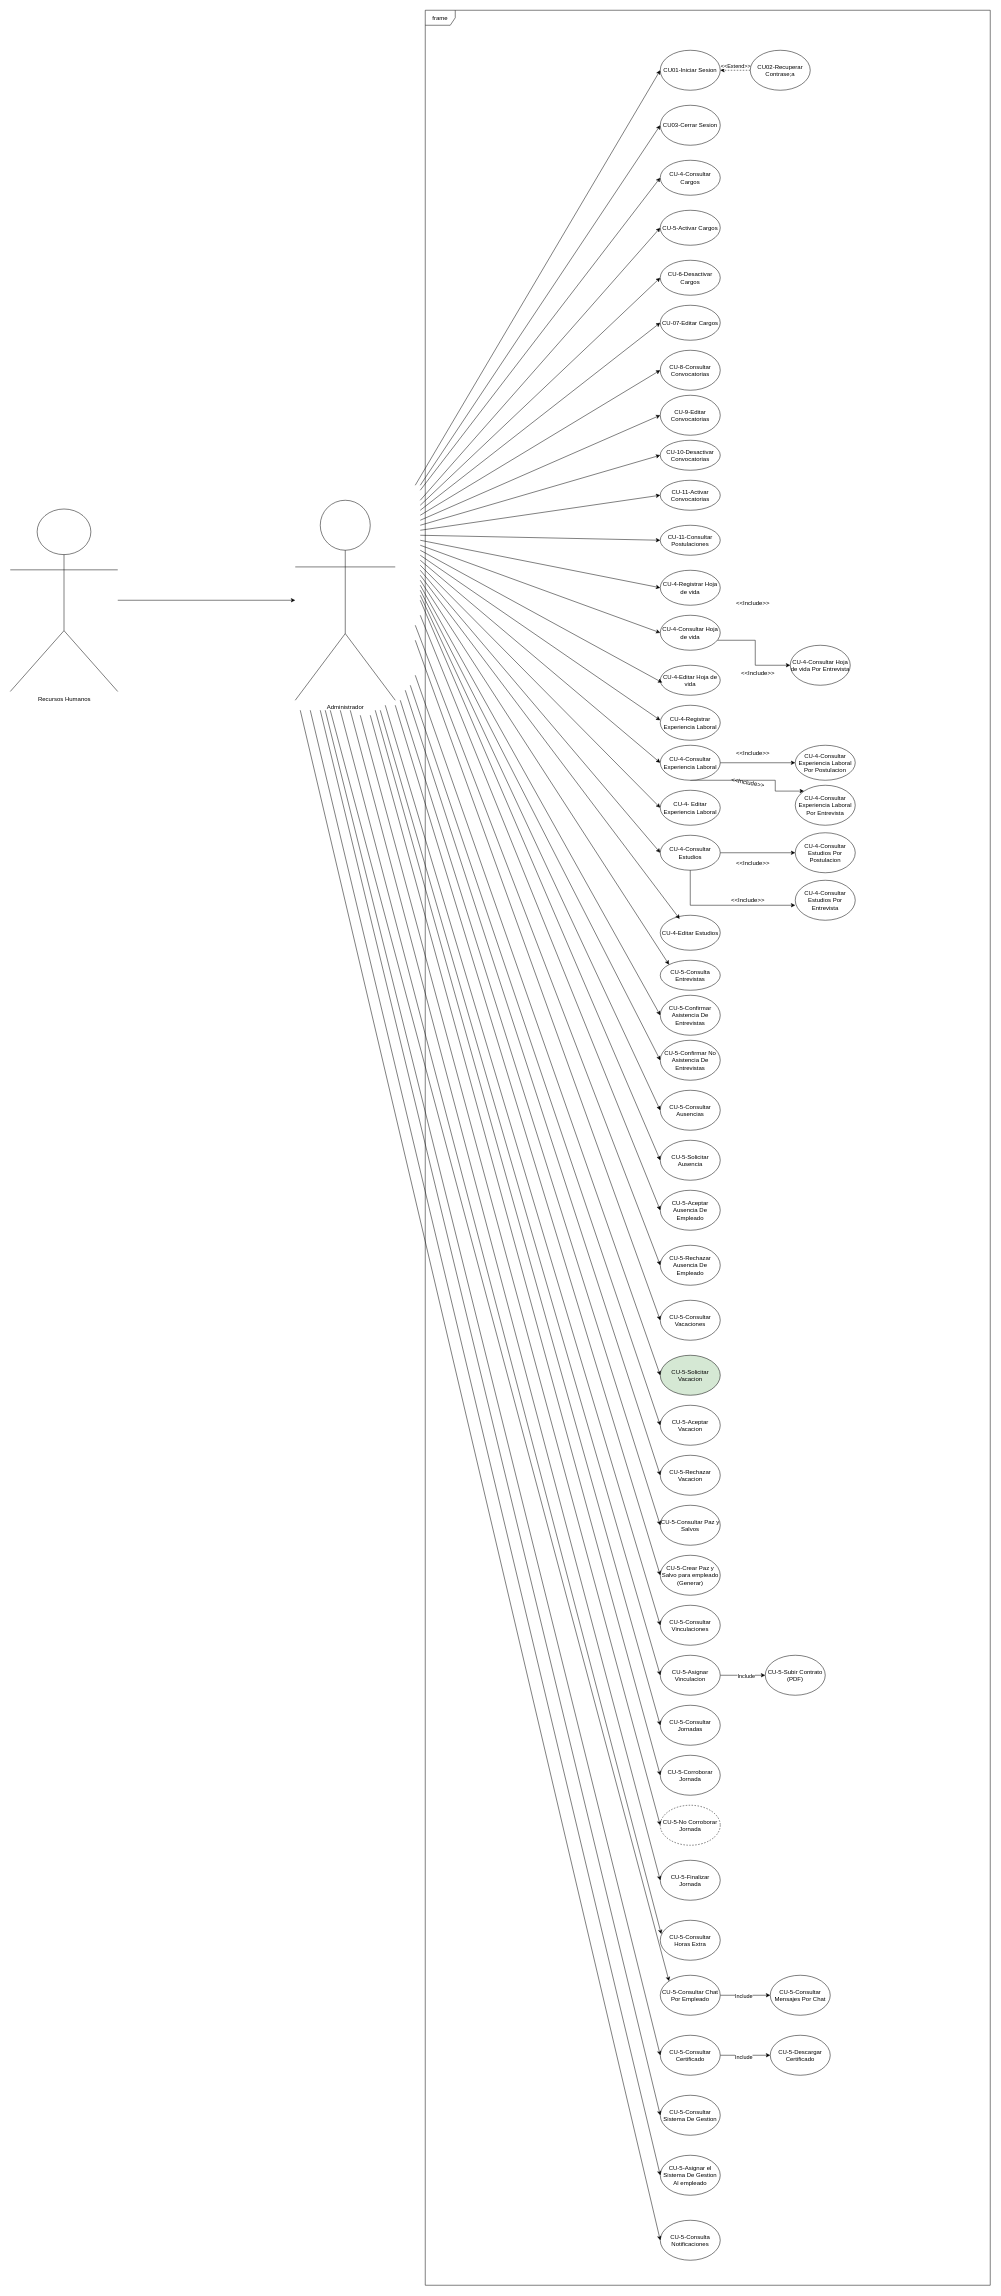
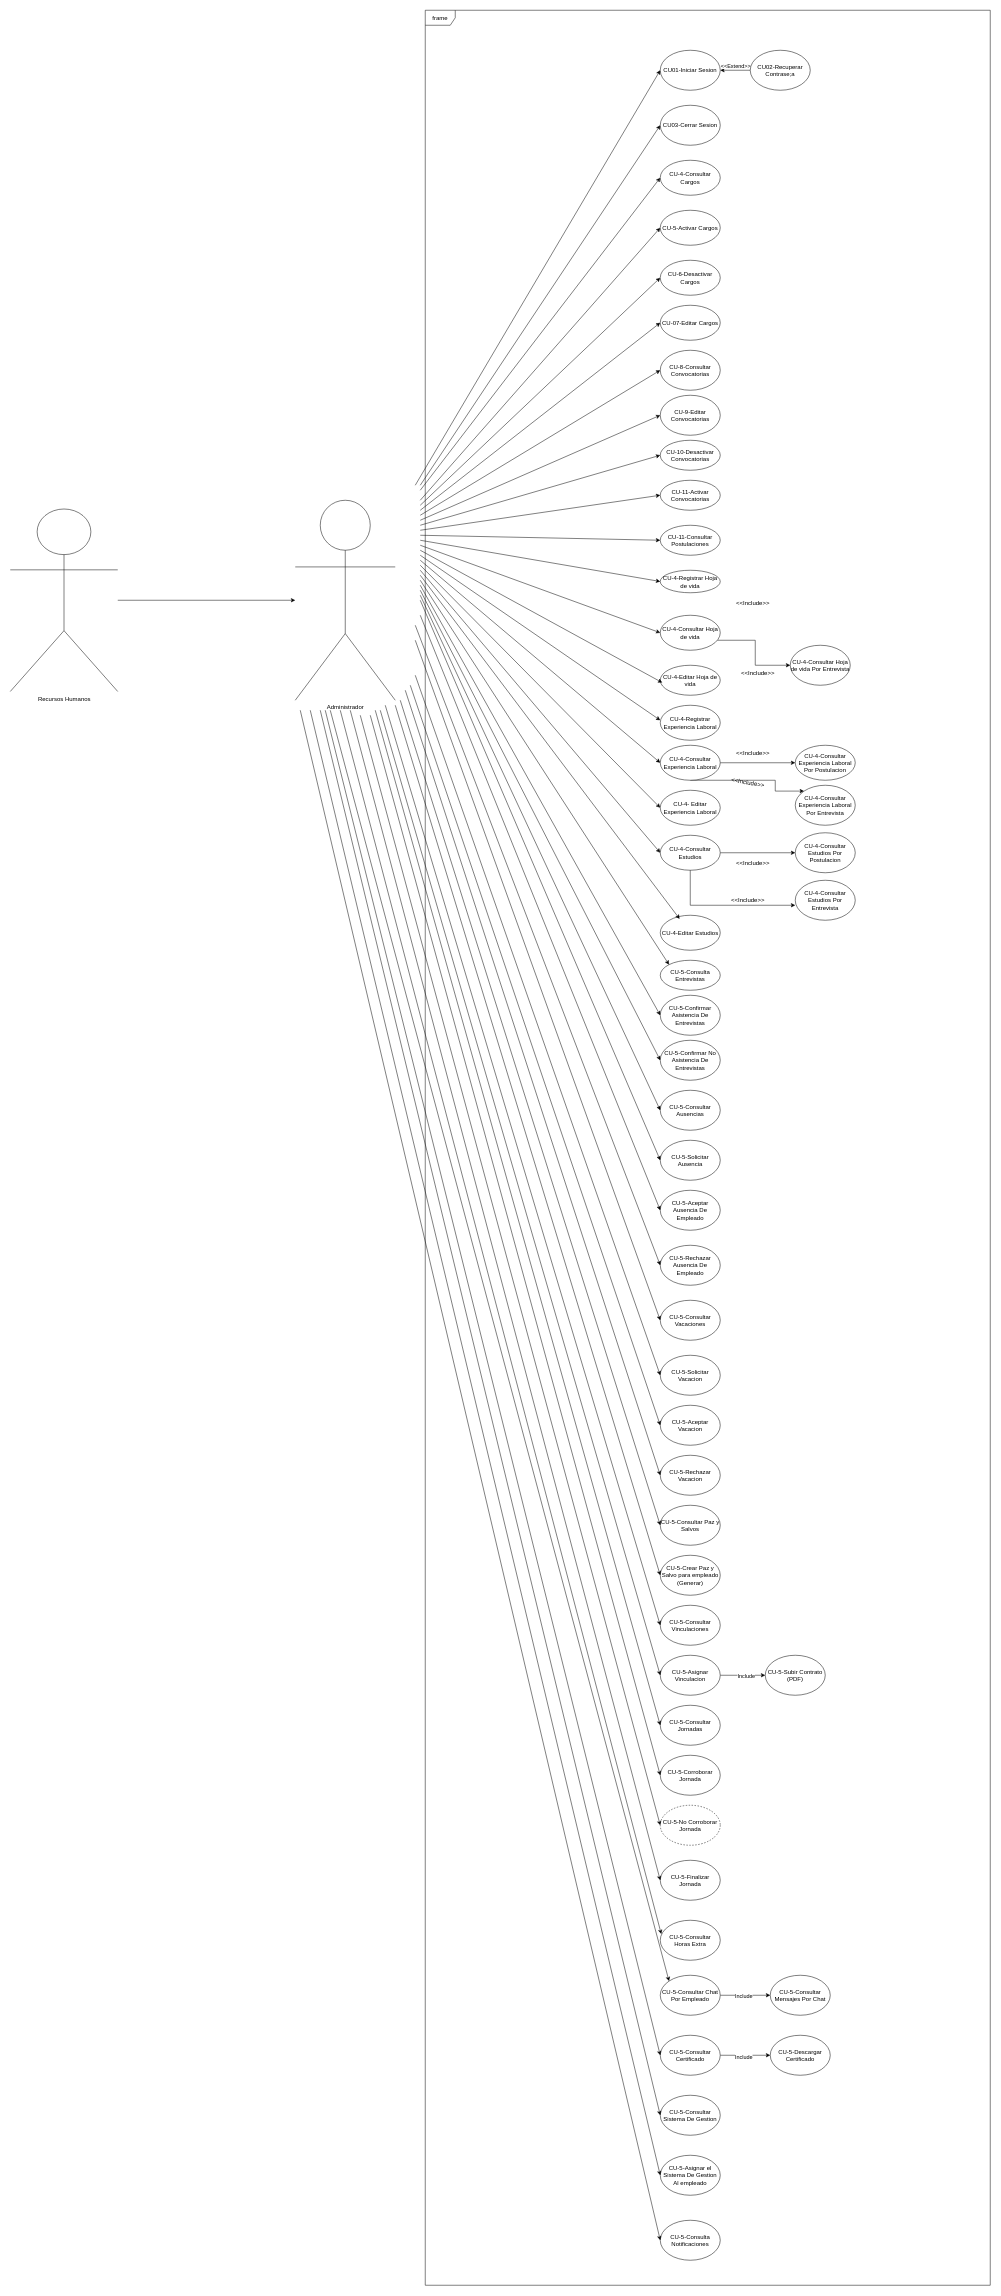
- <mxCell id="16" style="edgeStyle=orthogonalEdgeStyle;rounded=0;orthogonalLoop=1;jettySize=auto;html=1;entryX=1;entryY=0.5;entryDx=0;entryDy=0;dashed=1;" edge="1" parent="1" source="18" target="4"><mxGeometry relative="1" as="geometry" /></mxCell>
+ <mxCell id="16" style="edgeStyle=orthogonalEdgeStyle;rounded=0;orthogonalLoop=1;jettySize=auto;html=1;entryX=1;entryY=0.5;entryDx=0;entryDy=0;" edge="1" parent="1" source="18" target="4"><mxGeometry relative="1" as="geometry" /></mxCell>
- <mxCell id="50" value="CU-4-Registrar Hoja de vida" style="ellipse;whiteSpace=wrap;html=1;" vertex="1" parent="1"><mxGeometry x="1320" y="1140" width="120" height="70" as="geometry" /></mxCell>
+ <mxCell id="50" value="CU-4-Registrar Hoja de vida" style="ellipse;whiteSpace=wrap;html=1;" vertex="1" parent="1"><mxGeometry x="1320" y="1140" width="120" height="45" as="geometry" /></mxCell>
- <mxCell id="64" value="CU-5-Solicitar Vacacion" style="ellipse;whiteSpace=wrap;html=1;fillColor=#d5e8d4;" vertex="1" parent="1"><mxGeometry x="1320" y="2710" width="120" height="80" as="geometry" /></mxCell>
+ <mxCell id="64" value="CU-5-Solicitar Vacacion" style="ellipse;whiteSpace=wrap;html=1;" vertex="1" parent="1"><mxGeometry x="1320" y="2710" width="120" height="80" as="geometry" /></mxCell>
